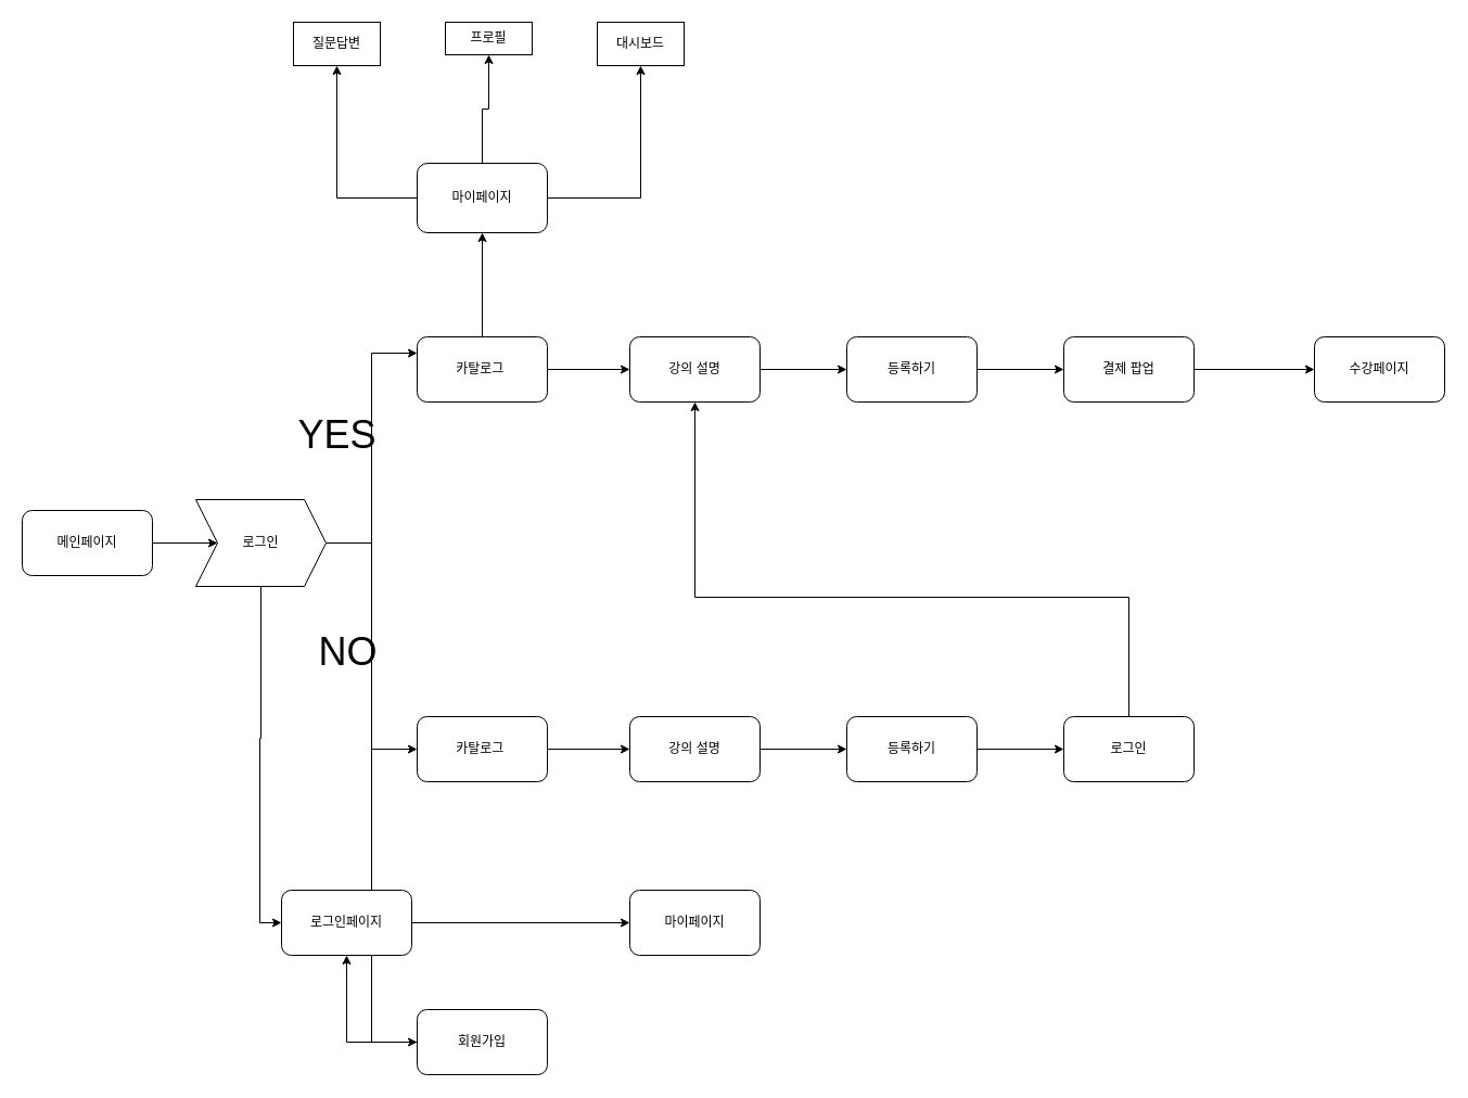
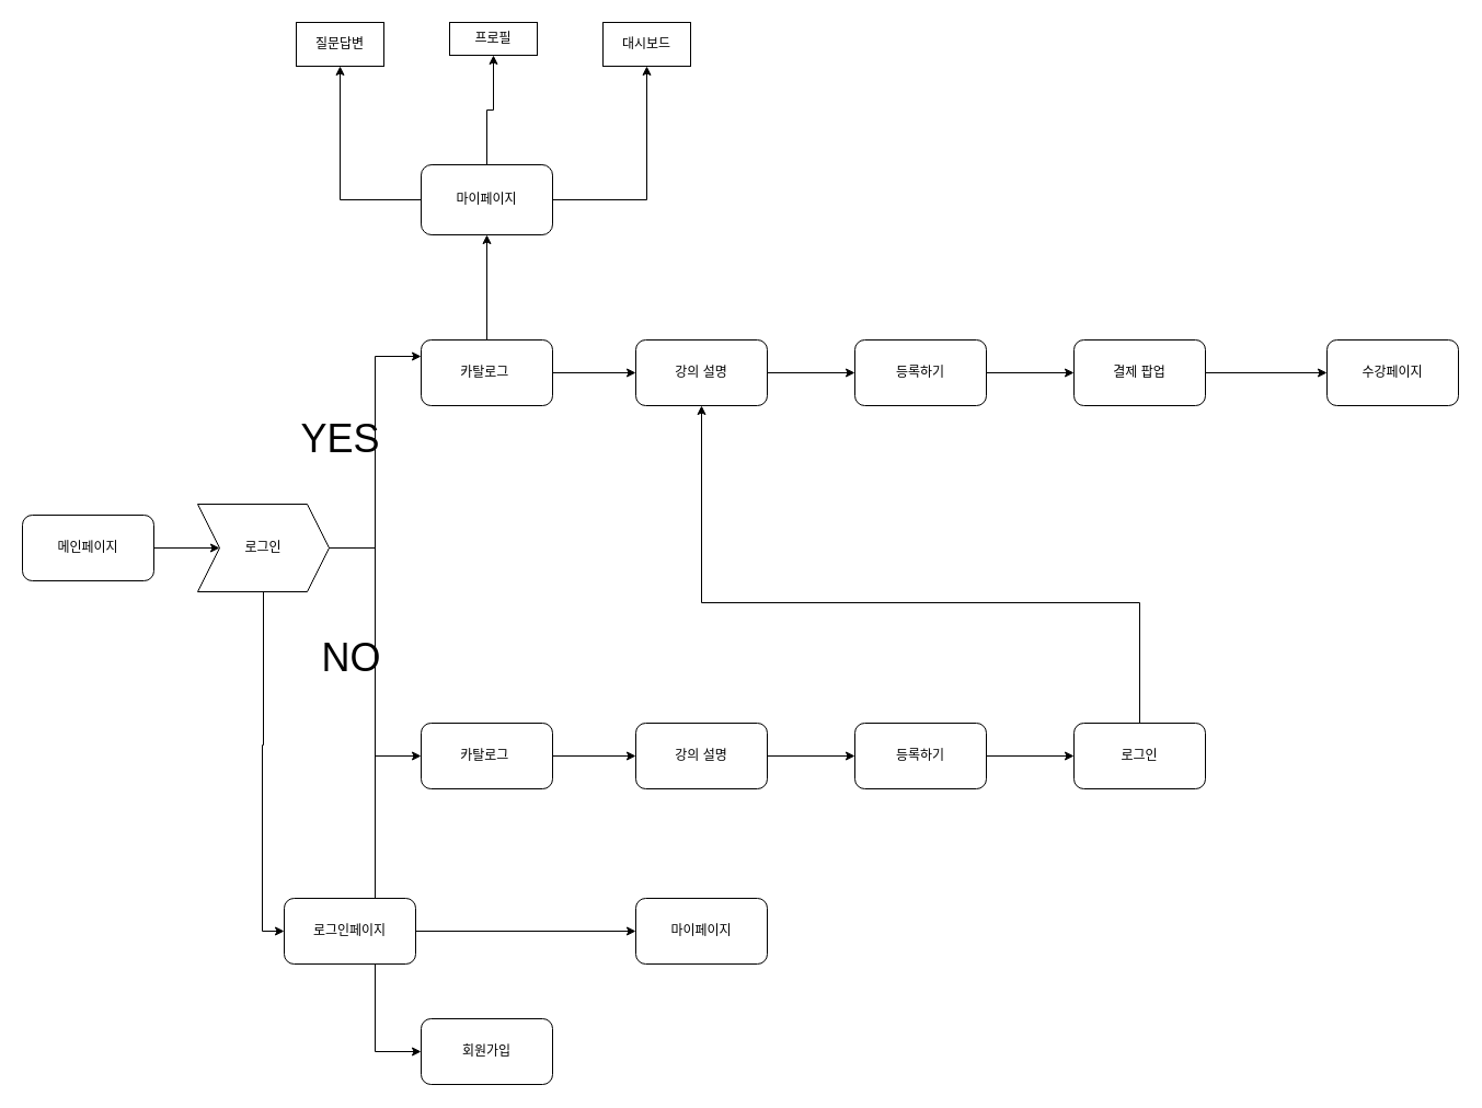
- <mxCell id="38" style="edgeStyle=orthogonalEdgeStyle;rounded=0;orthogonalLoop=1;jettySize=auto;html=1;entryX=0.5;entryY=1;entryDx=0;entryDy=0;" parent="1" source="39" target="37" edge="1"><mxGeometry relative="1" as="geometry" /></mxCell>
